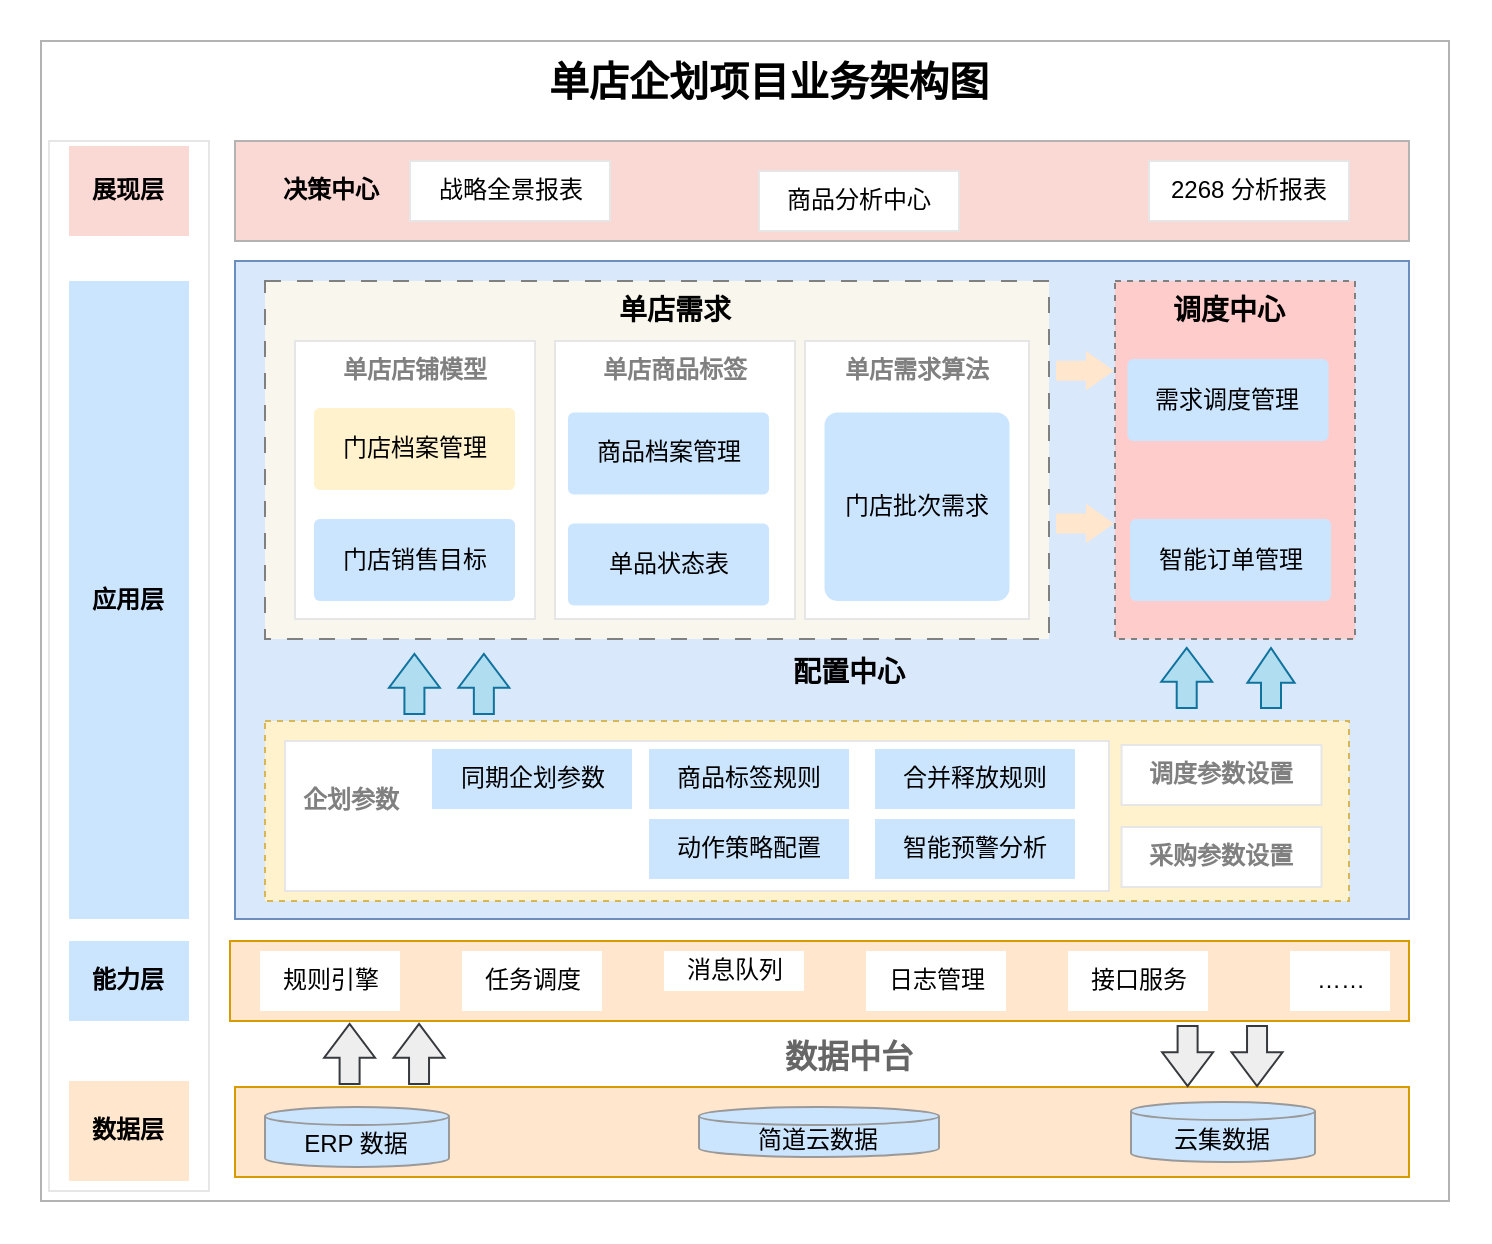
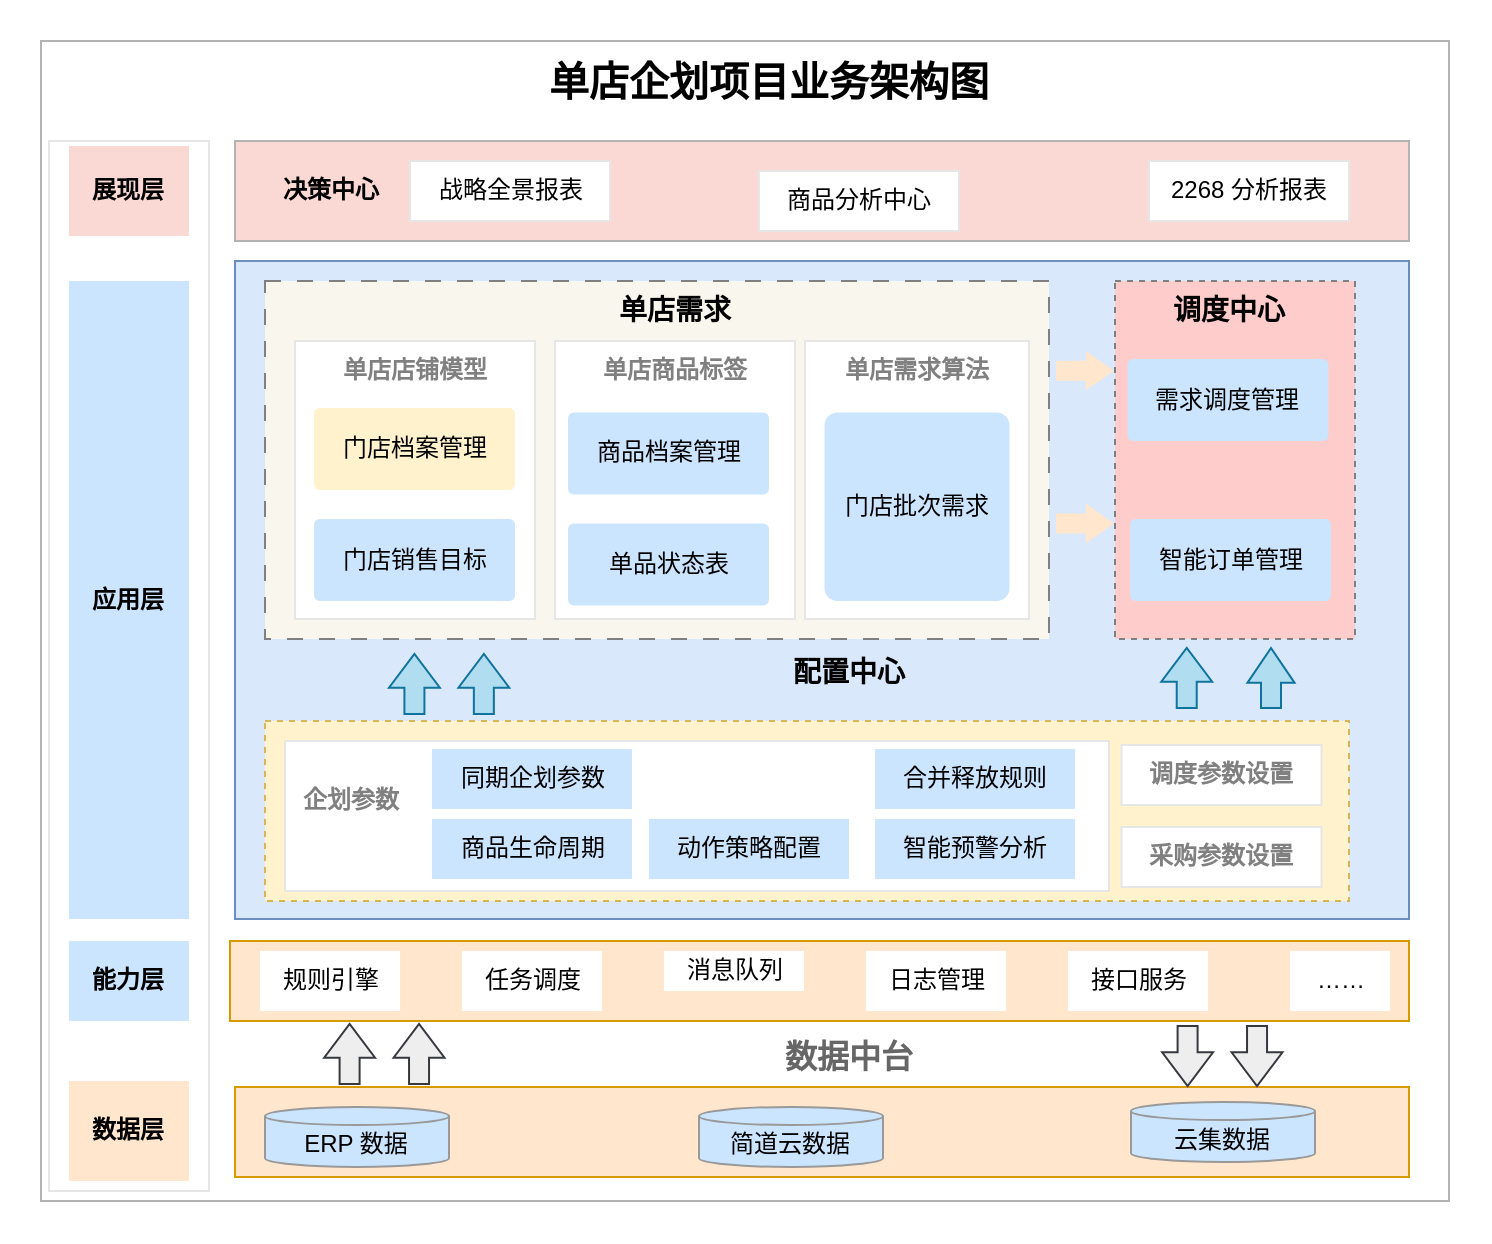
- <mxCell id="50" value="商品标签规则" style="text;html=1;align=center;verticalAlign=middle;resizable=0;points=[];autosize=1;strokeColor=none;fillColor=#cce5ff;" vertex="1" parent="1"><mxGeometry x="324" y="374" width="100" height="30" as="geometry" /></mxCell>
+ <mxCell id="49" value="商品生命周期" style="text;html=1;align=center;verticalAlign=middle;resizable=0;points=[];autosize=1;strokeColor=none;fillColor=#cce5ff;" vertex="1" parent="1"><mxGeometry x="215.5" y="409" width="100" height="30" as="geometry" /></mxCell>
- <mxCell id="37" value="简道云数据" style="shape=cylinder3;whiteSpace=wrap;html=1;boundedLbl=1;backgroundOutline=1;size=4.505;fillColor=#cce5ff;strokeColor=#999999;" vertex="1" parent="1"><mxGeometry x="349" y="553" width="120" height="25" as="geometry" /></mxCell>
+ <mxCell id="37" value="简道云数据" style="shape=cylinder3;whiteSpace=wrap;html=1;boundedLbl=1;backgroundOutline=1;size=4.505;fillColor=#cce5ff;strokeColor=#999999;" vertex="1" parent="1"><mxGeometry x="349" y="553" width="92" height="30" as="geometry" /></mxCell>
